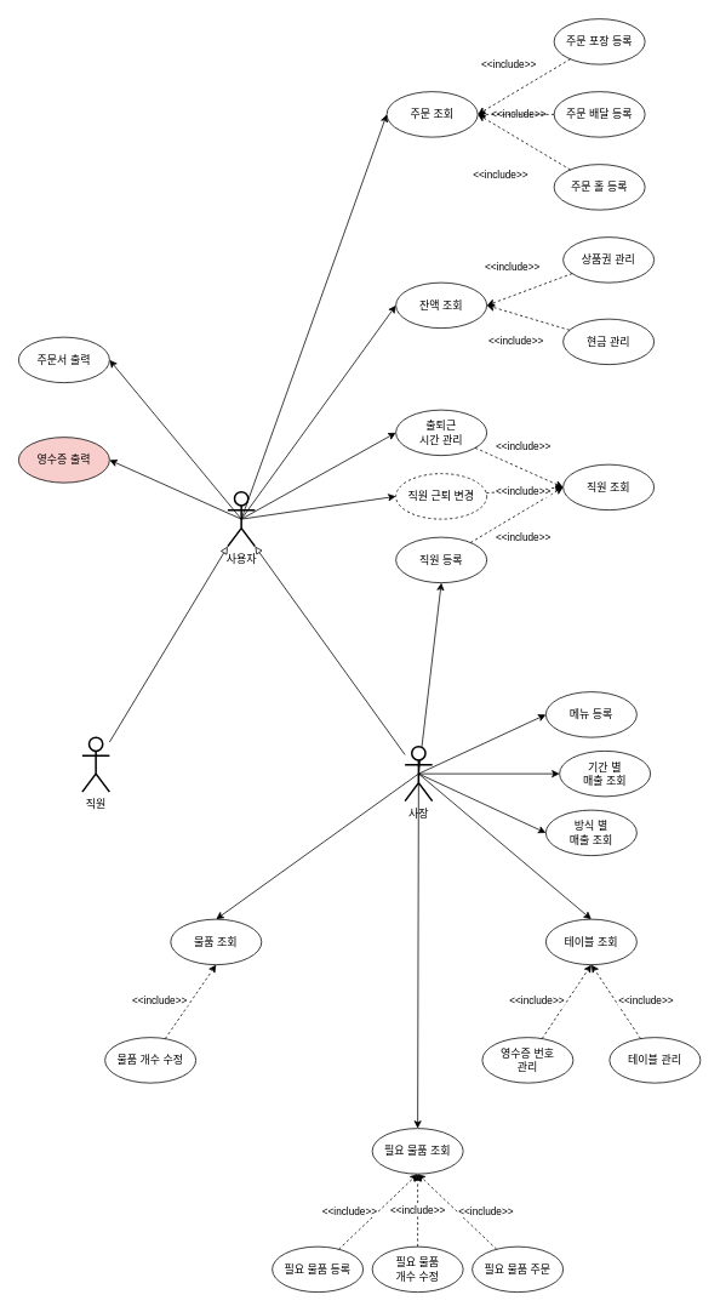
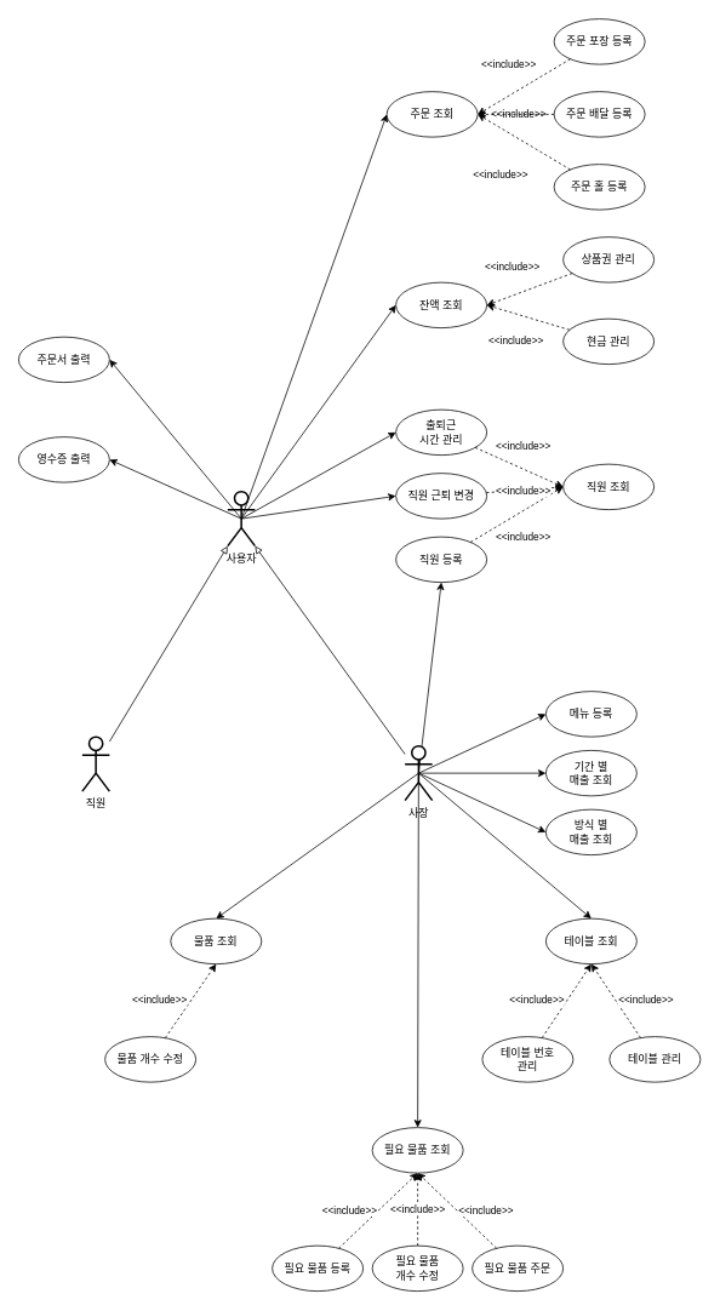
- <mxCell id="42" value="&lt;font color=&quot;#000000&quot;&gt;영수증 출력&lt;/font&gt;" style="ellipse;whiteSpace=wrap;html=1;fontColor=#B9E0A5;strokeColor=#000000;strokeWidth=1;fillColor=#f8cecc;" parent="1" vertex="1"><mxGeometry y="480" width="100" height="50" as="geometry" x="20" /></mxCell>
+ <mxCell id="42" value="&lt;font color=&quot;#000000&quot;&gt;영수증 출력&lt;/font&gt;" style="ellipse;whiteSpace=wrap;html=1;fontColor=#B9E0A5;strokeColor=#000000;strokeWidth=1;" parent="1" vertex="1"><mxGeometry y="480" width="100" height="50" as="geometry" x="20" /></mxCell>
- <mxCell id="61" value="&lt;font color=&quot;#000000&quot;&gt;직원 근퇴 변경&lt;/font&gt;" style="ellipse;whiteSpace=wrap;html=1;fontColor=#B9E0A5;strokeColor=#000000;strokeWidth=1;dashed=1;" parent="1" vertex="1"><mxGeometry x="435" y="520" width="100" height="50" as="geometry" /></mxCell>
+ <mxCell id="61" value="&lt;font color=&quot;#000000&quot;&gt;직원 근퇴 변경&lt;/font&gt;" style="ellipse;whiteSpace=wrap;html=1;fontColor=#B9E0A5;strokeColor=#000000;strokeWidth=1;" parent="1" vertex="1"><mxGeometry x="435" y="520" width="100" height="50" as="geometry" /></mxCell>
- <mxCell id="21" value="&lt;font color=&quot;#000000&quot;&gt;기간 별&lt;br&gt;매출 조회&lt;br&gt;&lt;/font&gt;" style="ellipse;whiteSpace=wrap;html=1;fontColor=#B9E0A5;strokeColor=#000000;strokeWidth=1;" parent="1" vertex="1"><mxGeometry x="615" y="825" width="100" height="50" as="geometry" /></mxCell>
+ <mxCell id="21" value="&lt;font color=&quot;#000000&quot;&gt;기간 별&lt;br&gt;매출 조회&lt;br&gt;&lt;/font&gt;" style="ellipse;whiteSpace=wrap;html=1;fontColor=#B9E0A5;strokeColor=#000000;strokeWidth=1;" parent="1" vertex="1"><mxGeometry x="600" y="825" width="100" height="50" as="geometry" /></mxCell>
- <mxCell id="28" value="&lt;font color=&quot;#000000&quot;&gt;영수증 번호&lt;br&gt;관리&lt;/font&gt;" style="ellipse;whiteSpace=wrap;html=1;fontColor=#B9E0A5;strokeColor=#000000;strokeWidth=1;" parent="27" vertex="1"><mxGeometry y="130" width="100" height="50" as="geometry" /></mxCell>
+ <mxCell id="28" value="&lt;font color=&quot;#000000&quot;&gt;테이블 번호&lt;br&gt;관리&lt;/font&gt;" style="ellipse;whiteSpace=wrap;html=1;fontColor=#B9E0A5;strokeColor=#000000;strokeWidth=1;" parent="27" vertex="1"><mxGeometry y="130" width="100" height="50" as="geometry" /></mxCell>
